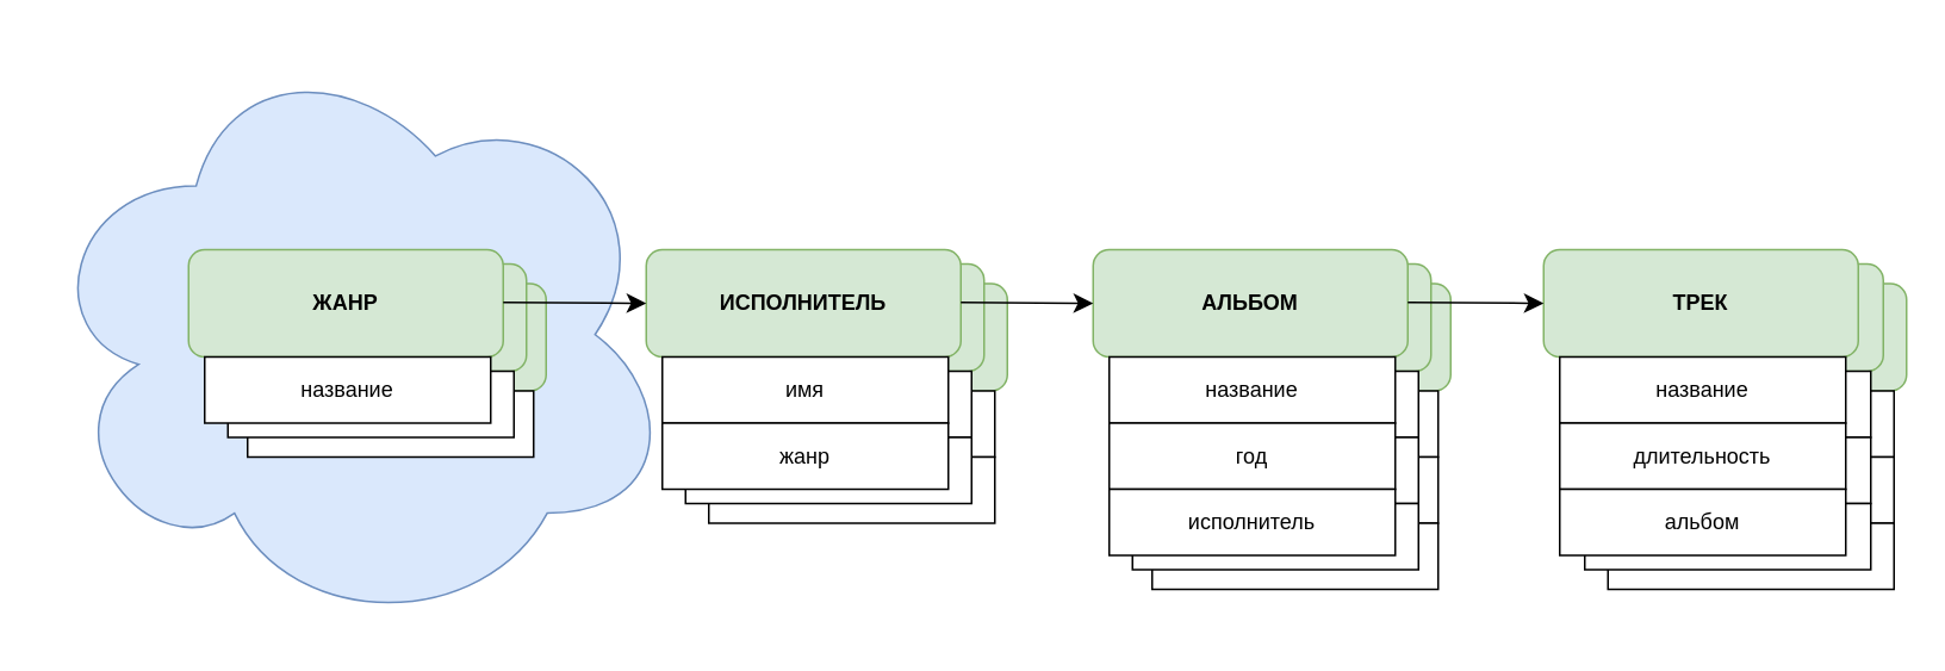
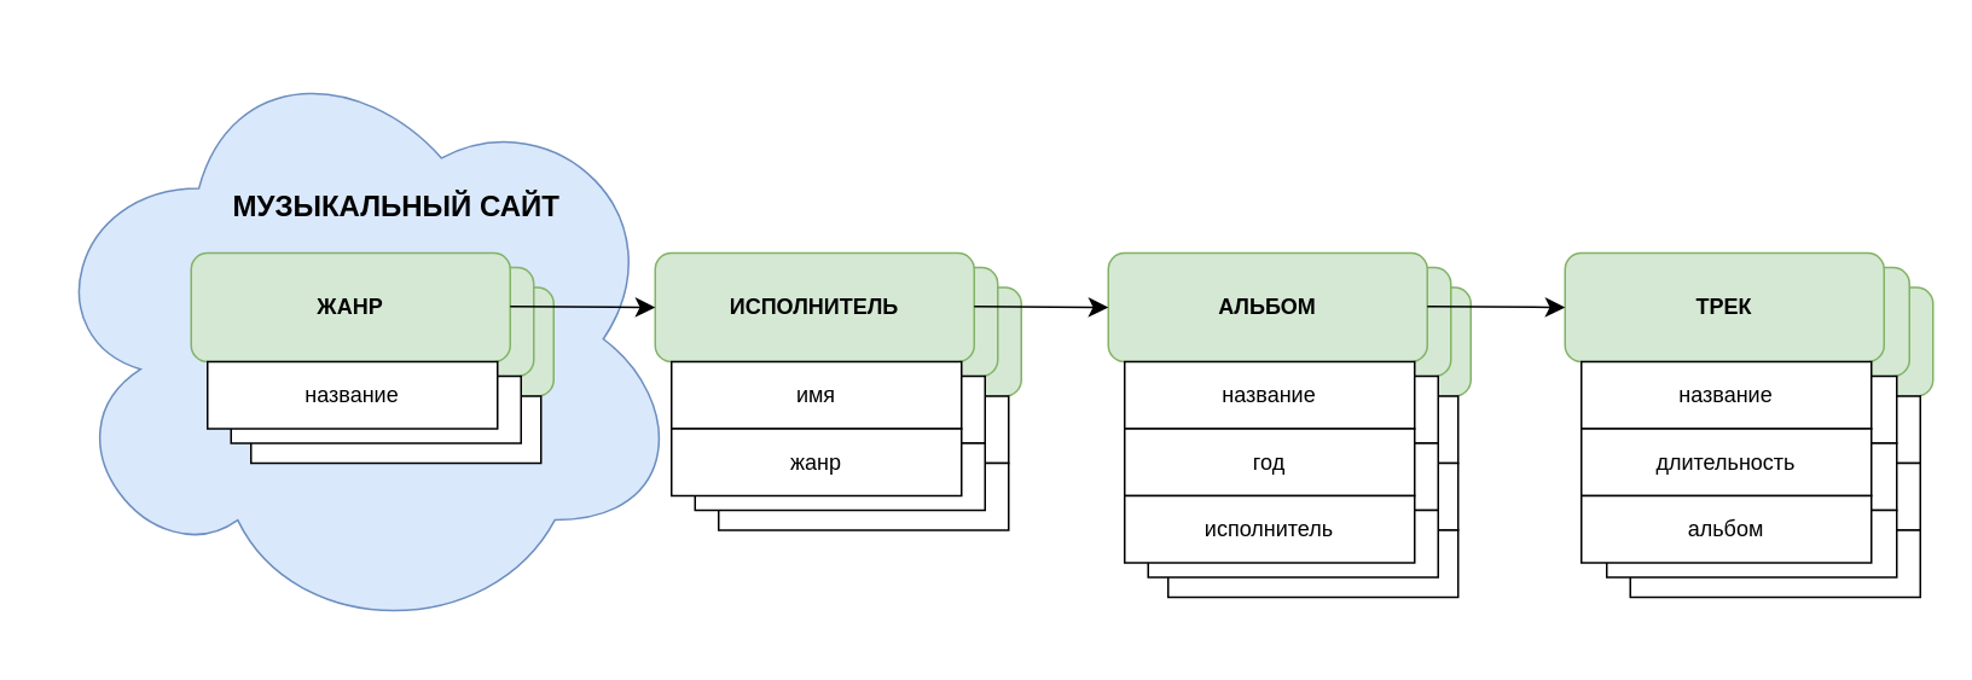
+ <mxCell id="45" value="&lt;b&gt;МУЗЫКАЛЬНЫЙ САЙТ&lt;/b&gt;" style="text;strokeColor=none;fillColor=none;html=1;align=center;verticalAlign=middle;whiteSpace=wrap;rounded=0;fontSize=16;" parent="1" vertex="1"><mxGeometry x="109.5" y="98" width="217" height="30" as="geometry" /></mxCell>
